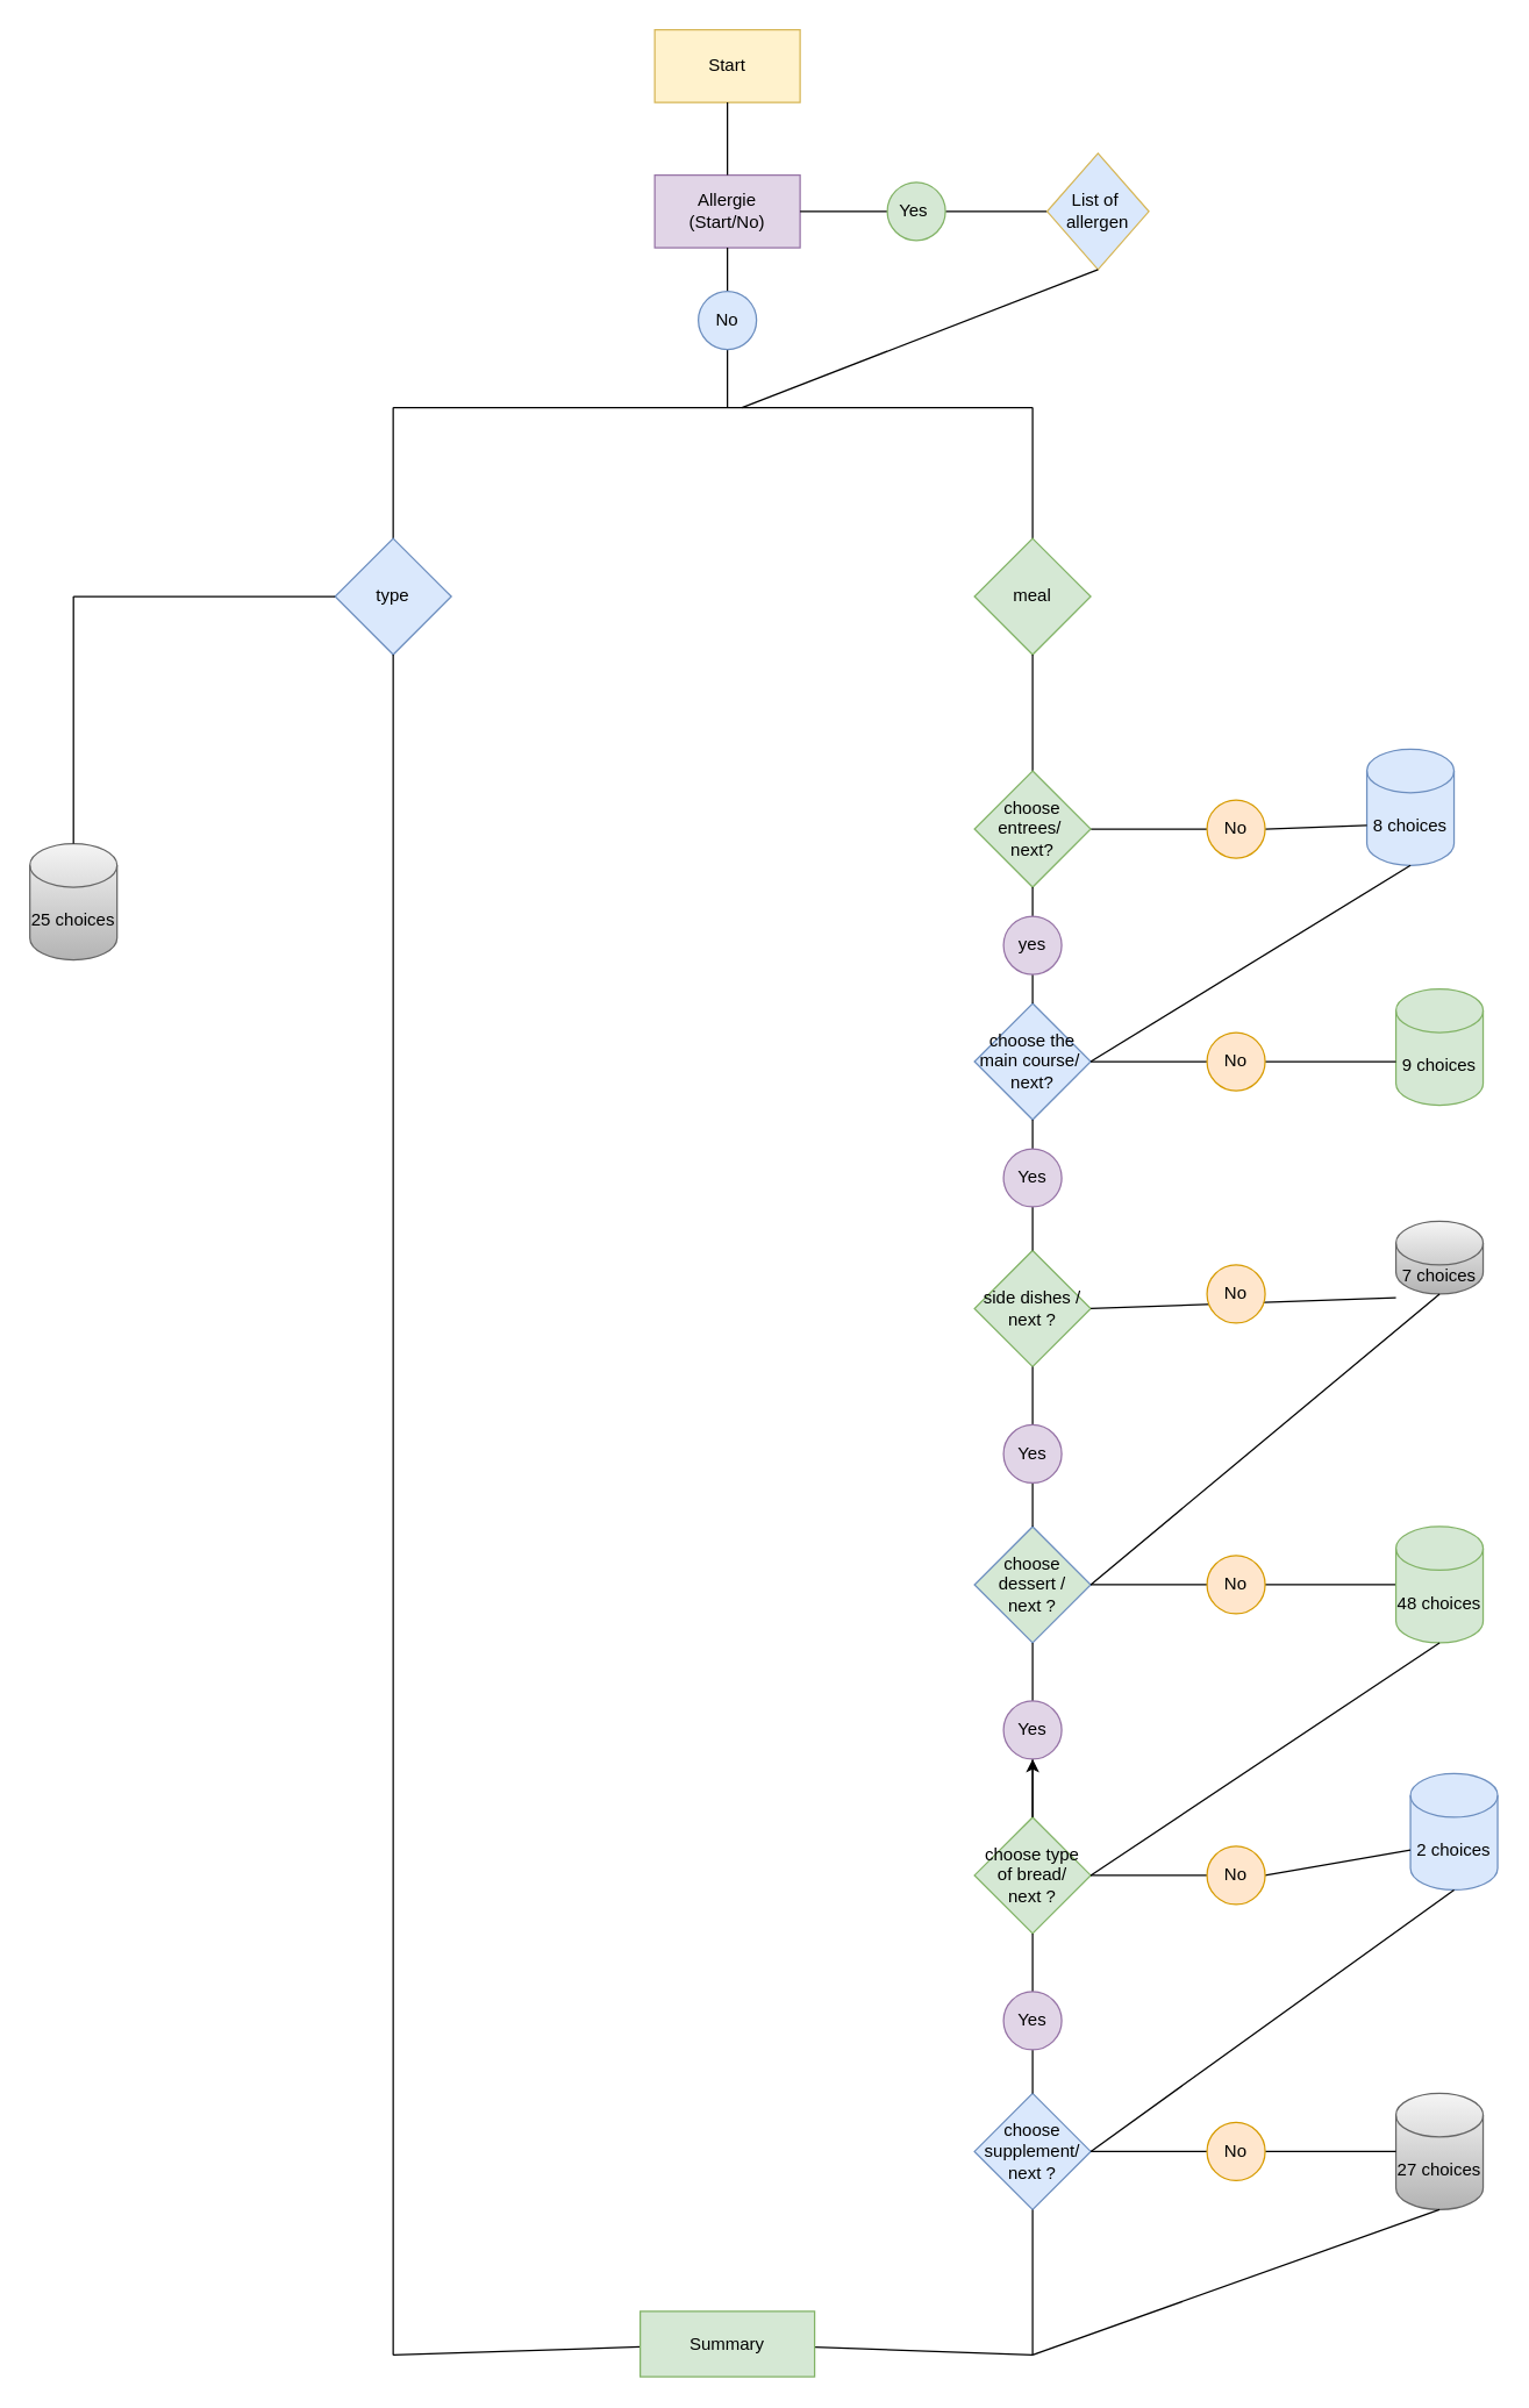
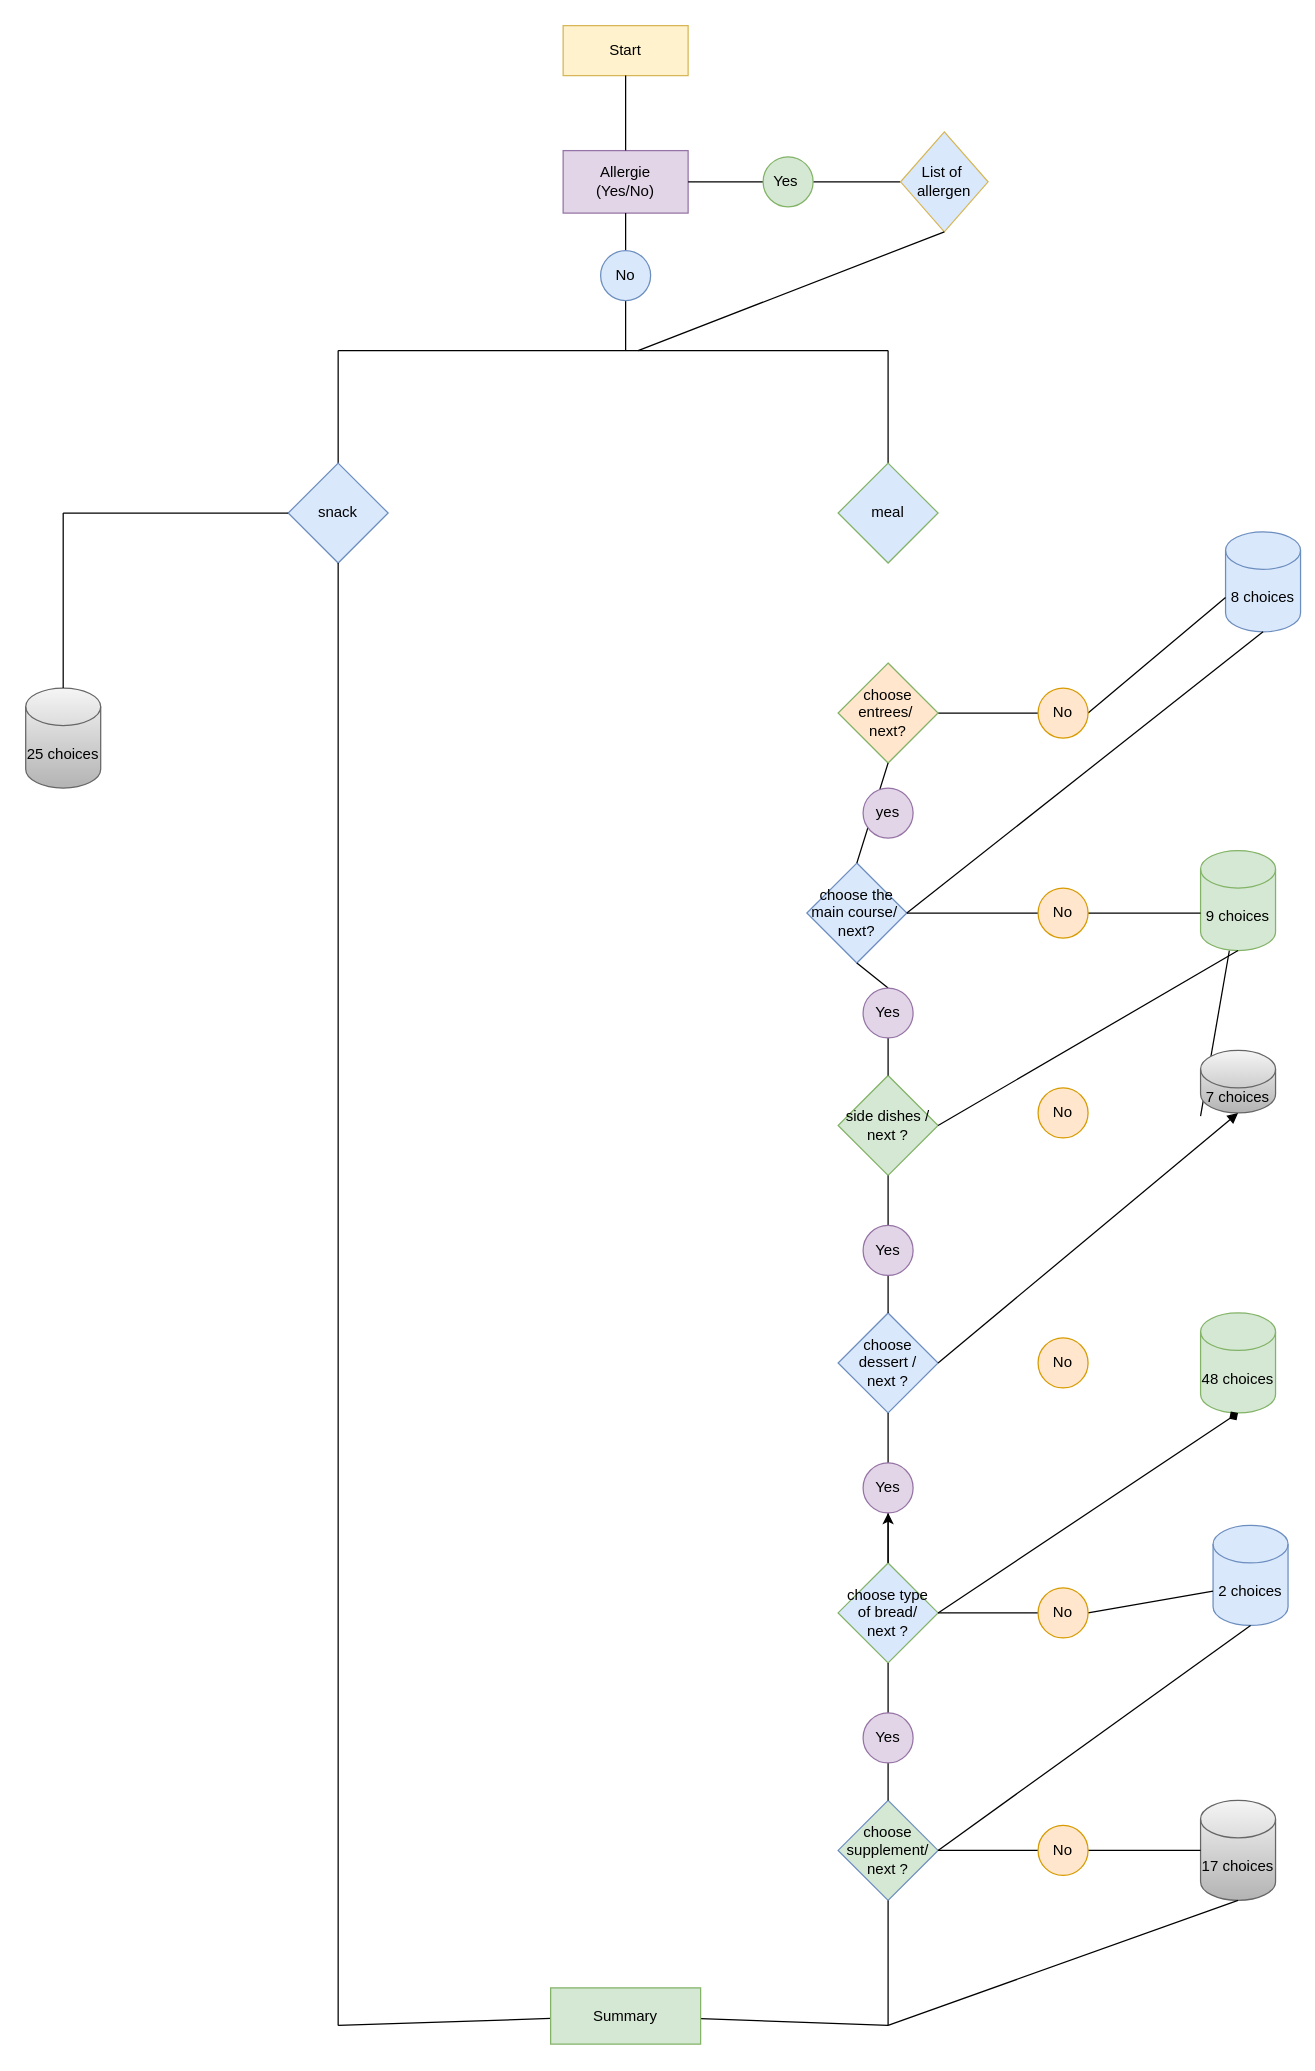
- <mxCell id="2" value="Start" style="rounded=0;whiteSpace=wrap;html=1;fillColor=#fff2cc;strokeColor=#d6b656;" parent="1" vertex="1"><mxGeometry x="450" y="20" width="100" height="50" as="geometry" /></mxCell>
+ <mxCell id="2" value="Start" style="rounded=0;whiteSpace=wrap;html=1;fillColor=#fff2cc;strokeColor=#d6b656;" parent="1" vertex="1"><mxGeometry x="450" y="20" width="100" height="40" as="geometry" /></mxCell>
- <mxCell id="3" value="Allergie&lt;div&gt;(Start/No)&lt;/div&gt;" style="rounded=0;whiteSpace=wrap;html=1;fillColor=#e1d5e7;strokeColor=#9673a6;" parent="1" vertex="1"><mxGeometry x="450" y="120" width="100" height="50" as="geometry" /></mxCell>
+ <mxCell id="3" value="Allergie&lt;div&gt;(Yes/No)&lt;/div&gt;" style="rounded=0;whiteSpace=wrap;html=1;fillColor=#e1d5e7;strokeColor=#9673a6;" parent="1" vertex="1"><mxGeometry x="450" y="120" width="100" height="50" as="geometry" /></mxCell>
- <mxCell id="16" value="type" style="rhombus;whiteSpace=wrap;html=1;fillColor=#dae8fc;strokeColor=#6c8ebf;" parent="1" vertex="1"><mxGeometry x="230" y="370" width="80" height="80" as="geometry" /></mxCell>
+ <mxCell id="16" value="snack" style="rhombus;whiteSpace=wrap;html=1;fillColor=#dae8fc;strokeColor=#6c8ebf;" parent="1" vertex="1"><mxGeometry x="230" y="370" width="80" height="80" as="geometry" /></mxCell>
- <mxCell id="17" value="meal" style="rhombus;whiteSpace=wrap;html=1;fillColor=#d5e8d4;strokeColor=#82b366;" parent="1" vertex="1"><mxGeometry x="670" y="370" width="80" height="80" as="geometry" /></mxCell>
+ <mxCell id="17" value="meal" style="rhombus;whiteSpace=wrap;html=1;fillColor=#dae8fc;strokeColor=#82b366;" parent="1" vertex="1"><mxGeometry x="670" y="370" width="80" height="80" as="geometry" /></mxCell>
- <mxCell id="22" value="" style="endArrow=none;html=1;rounded=0;entryX=0.5;entryY=1;entryDx=0;entryDy=0;exitX=0.5;exitY=0;exitDx=0;exitDy=0;" parent="1" source="69" target="17" edge="1"><mxGeometry width="50" height="50" relative="1" as="geometry"><mxPoint x="710" y="470" as="sourcePoint" /><mxPoint x="500" y="190" as="targetPoint" /></mxGeometry></mxCell>
- <mxCell id="43" value="8 choices" style="shape=cylinder3;whiteSpace=wrap;html=1;boundedLbl=1;backgroundOutline=1;size=15;fillColor=#dae8fc;strokeColor=#6c8ebf;" parent="1" vertex="1"><mxGeometry x="940" y="515" width="60" height="80" as="geometry" /></mxCell>
+ <mxCell id="43" value="8 choices" style="shape=cylinder3;whiteSpace=wrap;html=1;boundedLbl=1;backgroundOutline=1;size=15;fillColor=#dae8fc;strokeColor=#6c8ebf;" parent="1" vertex="1"><mxGeometry x="980" y="425" width="60" height="80" as="geometry" /></mxCell>
- <mxCell id="69" value="choose entrees/&amp;nbsp;&lt;div&gt;next?&lt;/div&gt;" style="rhombus;whiteSpace=wrap;html=1;fillColor=#d5e8d4;strokeColor=#82b366;" parent="1" vertex="1"><mxGeometry x="670" y="530" width="80" height="80" as="geometry" /></mxCell>
+ <mxCell id="69" value="choose entrees/&amp;nbsp;&lt;div&gt;next?&lt;/div&gt;" style="rhombus;whiteSpace=wrap;html=1;fillColor=#ffe6cc;strokeColor=#82b366;" parent="1" vertex="1"><mxGeometry x="670" y="530" width="80" height="80" as="geometry" /></mxCell>
- <mxCell id="20" value="25 choices" style="shape=cylinder3;whiteSpace=wrap;html=1;boundedLbl=1;backgroundOutline=1;size=15;fillColor=#f5f5f5;gradientColor=#b3b3b3;strokeColor=#666666;" parent="1" vertex="1"><mxGeometry x="20" y="580" width="60" height="80" as="geometry" /></mxCell>
+ <mxCell id="20" value="25 choices" style="shape=cylinder3;whiteSpace=wrap;html=1;boundedLbl=1;backgroundOutline=1;size=15;fillColor=#f5f5f5;gradientColor=#b3b3b3;strokeColor=#666666;" parent="1" vertex="1"><mxGeometry x="20" y="550" width="60" height="80" as="geometry" /></mxCell>
- <mxCell id="23" value="choose the main course/&amp;nbsp;&lt;div&gt;next?&lt;/div&gt;" style="rhombus;whiteSpace=wrap;html=1;fillColor=#dae8fc;strokeColor=#6c8ebf;" parent="1" vertex="1"><mxGeometry x="670" y="690" width="80" height="80" as="geometry" /></mxCell>
+ <mxCell id="23" value="choose the main course/&amp;nbsp;&lt;div&gt;next?&lt;/div&gt;" style="rhombus;whiteSpace=wrap;html=1;fillColor=#dae8fc;strokeColor=#6c8ebf;" parent="1" vertex="1"><mxGeometry x="645" y="690" width="80" height="80" as="geometry" /></mxCell>
+ <mxCell id="63" value="" style="endArrow=none;html=1;rounded=0;exitX=1;exitY=0.5;exitDx=0;exitDy=0;entryX=0.5;entryY=1;entryDx=0;entryDy=0;entryPerimeter=0;" parent="1" source="25" target="44" edge="1"><mxGeometry width="50" height="50" relative="1" as="geometry"><mxPoint x="630" y="820" as="sourcePoint" /><mxPoint x="940" y="770" as="targetPoint" /></mxGeometry></mxCell>
- <mxCell id="39" value="" style="endArrow=none;html=1;rounded=0;entryX=1;entryY=0.5;entryDx=0;entryDy=0;exitX=0;exitY=0;exitDx=0;exitDy=52.5;exitPerimeter=0;" parent="1" source="45" target="25" edge="1"><mxGeometry width="50" height="50" relative="1" as="geometry"><mxPoint x="940" y="880" as="sourcePoint" /><mxPoint x="550" y="910" as="targetPoint" /></mxGeometry></mxCell>
+ <mxCell id="39" value="" style="endArrow=none;html=1;rounded=0;exitX=0;exitY=0;exitDx=0;exitDy=52.5;exitPerimeter=0;" parent="1" source="45" target="44" edge="1"><mxGeometry width="50" height="50" relative="1" as="geometry"><mxPoint x="940" y="880" as="sourcePoint" /><mxPoint x="550" y="910" as="targetPoint" /></mxGeometry></mxCell>
- <mxCell id="64" value="" style="endArrow=none;html=1;rounded=0;entryX=0.5;entryY=1;entryDx=0;entryDy=0;entryPerimeter=0;exitX=1;exitY=0.5;exitDx=0;exitDy=0;" parent="1" source="27" target="45" edge="1"><mxGeometry width="50" height="50" relative="1" as="geometry"><mxPoint x="620" y="820" as="sourcePoint" /><mxPoint x="670" y="770" as="targetPoint" /></mxGeometry></mxCell>
+ <mxCell id="64" value="" style="endArrow=block;html=1;rounded=0;entryX=0.5;entryY=1;entryDx=0;entryDy=0;entryPerimeter=0;exitX=1;exitY=0.5;exitDx=0;exitDy=0;" parent="1" source="27" target="45" edge="1"><mxGeometry width="50" height="50" relative="1" as="geometry"><mxPoint x="620" y="820" as="sourcePoint" /><mxPoint x="670" y="770" as="targetPoint" /></mxGeometry></mxCell>
- <mxCell id="27" value="choose dessert /&lt;div&gt;next ?&lt;/div&gt;" style="rhombus;whiteSpace=wrap;html=1;fillColor=#d5e8d4;strokeColor=#6c8ebf;" parent="1" vertex="1"><mxGeometry x="670" y="1050" width="80" height="80" as="geometry" /></mxCell>
+ <mxCell id="27" value="choose dessert /&lt;div&gt;next ?&lt;/div&gt;" style="rhombus;whiteSpace=wrap;html=1;fillColor=#dae8fc;strokeColor=#6c8ebf;" parent="1" vertex="1"><mxGeometry x="670" y="1050" width="80" height="80" as="geometry" /></mxCell>
- <mxCell id="40" value="" style="endArrow=none;html=1;rounded=0;entryX=1;entryY=0.5;entryDx=0;entryDy=0;exitX=0;exitY=0.5;exitDx=0;exitDy=0;exitPerimeter=0;" parent="1" source="46" target="27" edge="1"><mxGeometry width="50" height="50" relative="1" as="geometry"><mxPoint x="920" y="930" as="sourcePoint" /><mxPoint x="550" y="910" as="targetPoint" /></mxGeometry></mxCell>
- <mxCell id="65" value="" style="endArrow=none;html=1;rounded=0;entryX=0.5;entryY=1;entryDx=0;entryDy=0;entryPerimeter=0;exitX=1;exitY=0.5;exitDx=0;exitDy=0;" parent="1" source="30" target="46" edge="1"><mxGeometry width="50" height="50" relative="1" as="geometry"><mxPoint x="750" y="1130" as="sourcePoint" /><mxPoint x="670" y="770" as="targetPoint" /></mxGeometry></mxCell>
+ <mxCell id="65" value="" style="endArrow=diamond;html=1;rounded=0;entryX=0.5;entryY=1;entryDx=0;entryDy=0;entryPerimeter=0;exitX=1;exitY=0.5;exitDx=0;exitDy=0;" parent="1" source="30" target="46" edge="1"><mxGeometry width="50" height="50" relative="1" as="geometry"><mxPoint x="750" y="1130" as="sourcePoint" /><mxPoint x="670" y="770" as="targetPoint" /></mxGeometry></mxCell>
- <mxCell id="30" value="choose type of bread/&lt;div&gt;next ?&lt;/div&gt;" style="rhombus;whiteSpace=wrap;html=1;fillColor=#d5e8d4;strokeColor=#82b366;" parent="1" vertex="1"><mxGeometry x="670" y="1250" width="80" height="80" as="geometry" /></mxCell>
+ <mxCell id="30" value="choose type of bread/&lt;div&gt;next ?&lt;/div&gt;" style="rhombus;whiteSpace=wrap;html=1;fillColor=#dae8fc;strokeColor=#82b366;" parent="1" vertex="1"><mxGeometry x="670" y="1250" width="80" height="80" as="geometry" /></mxCell>
- <mxCell id="32" value="choose supplement/&lt;div&gt;next ?&lt;/div&gt;" style="rhombus;whiteSpace=wrap;html=1;fillColor=#dae8fc;strokeColor=#6c8ebf;" parent="1" vertex="1"><mxGeometry x="670" y="1440" width="80" height="80" as="geometry" /></mxCell>
+ <mxCell id="32" value="choose supplement/&lt;div&gt;next ?&lt;/div&gt;" style="rhombus;whiteSpace=wrap;html=1;fillColor=#d5e8d4;strokeColor=#6c8ebf;" parent="1" vertex="1"><mxGeometry x="670" y="1440" width="80" height="80" as="geometry" /></mxCell>
- <mxCell id="48" value="27 choices" style="shape=cylinder3;whiteSpace=wrap;html=1;boundedLbl=1;backgroundOutline=1;size=15;fillColor=#f5f5f5;gradientColor=#b3b3b3;strokeColor=#666666;" parent="1" vertex="1"><mxGeometry x="960" y="1440" width="60" height="80" as="geometry" /></mxCell>
+ <mxCell id="48" value="17 choices" style="shape=cylinder3;whiteSpace=wrap;html=1;boundedLbl=1;backgroundOutline=1;size=15;fillColor=#f5f5f5;gradientColor=#b3b3b3;strokeColor=#666666;" parent="1" vertex="1"><mxGeometry x="960" y="1440" width="60" height="80" as="geometry" /></mxCell>
